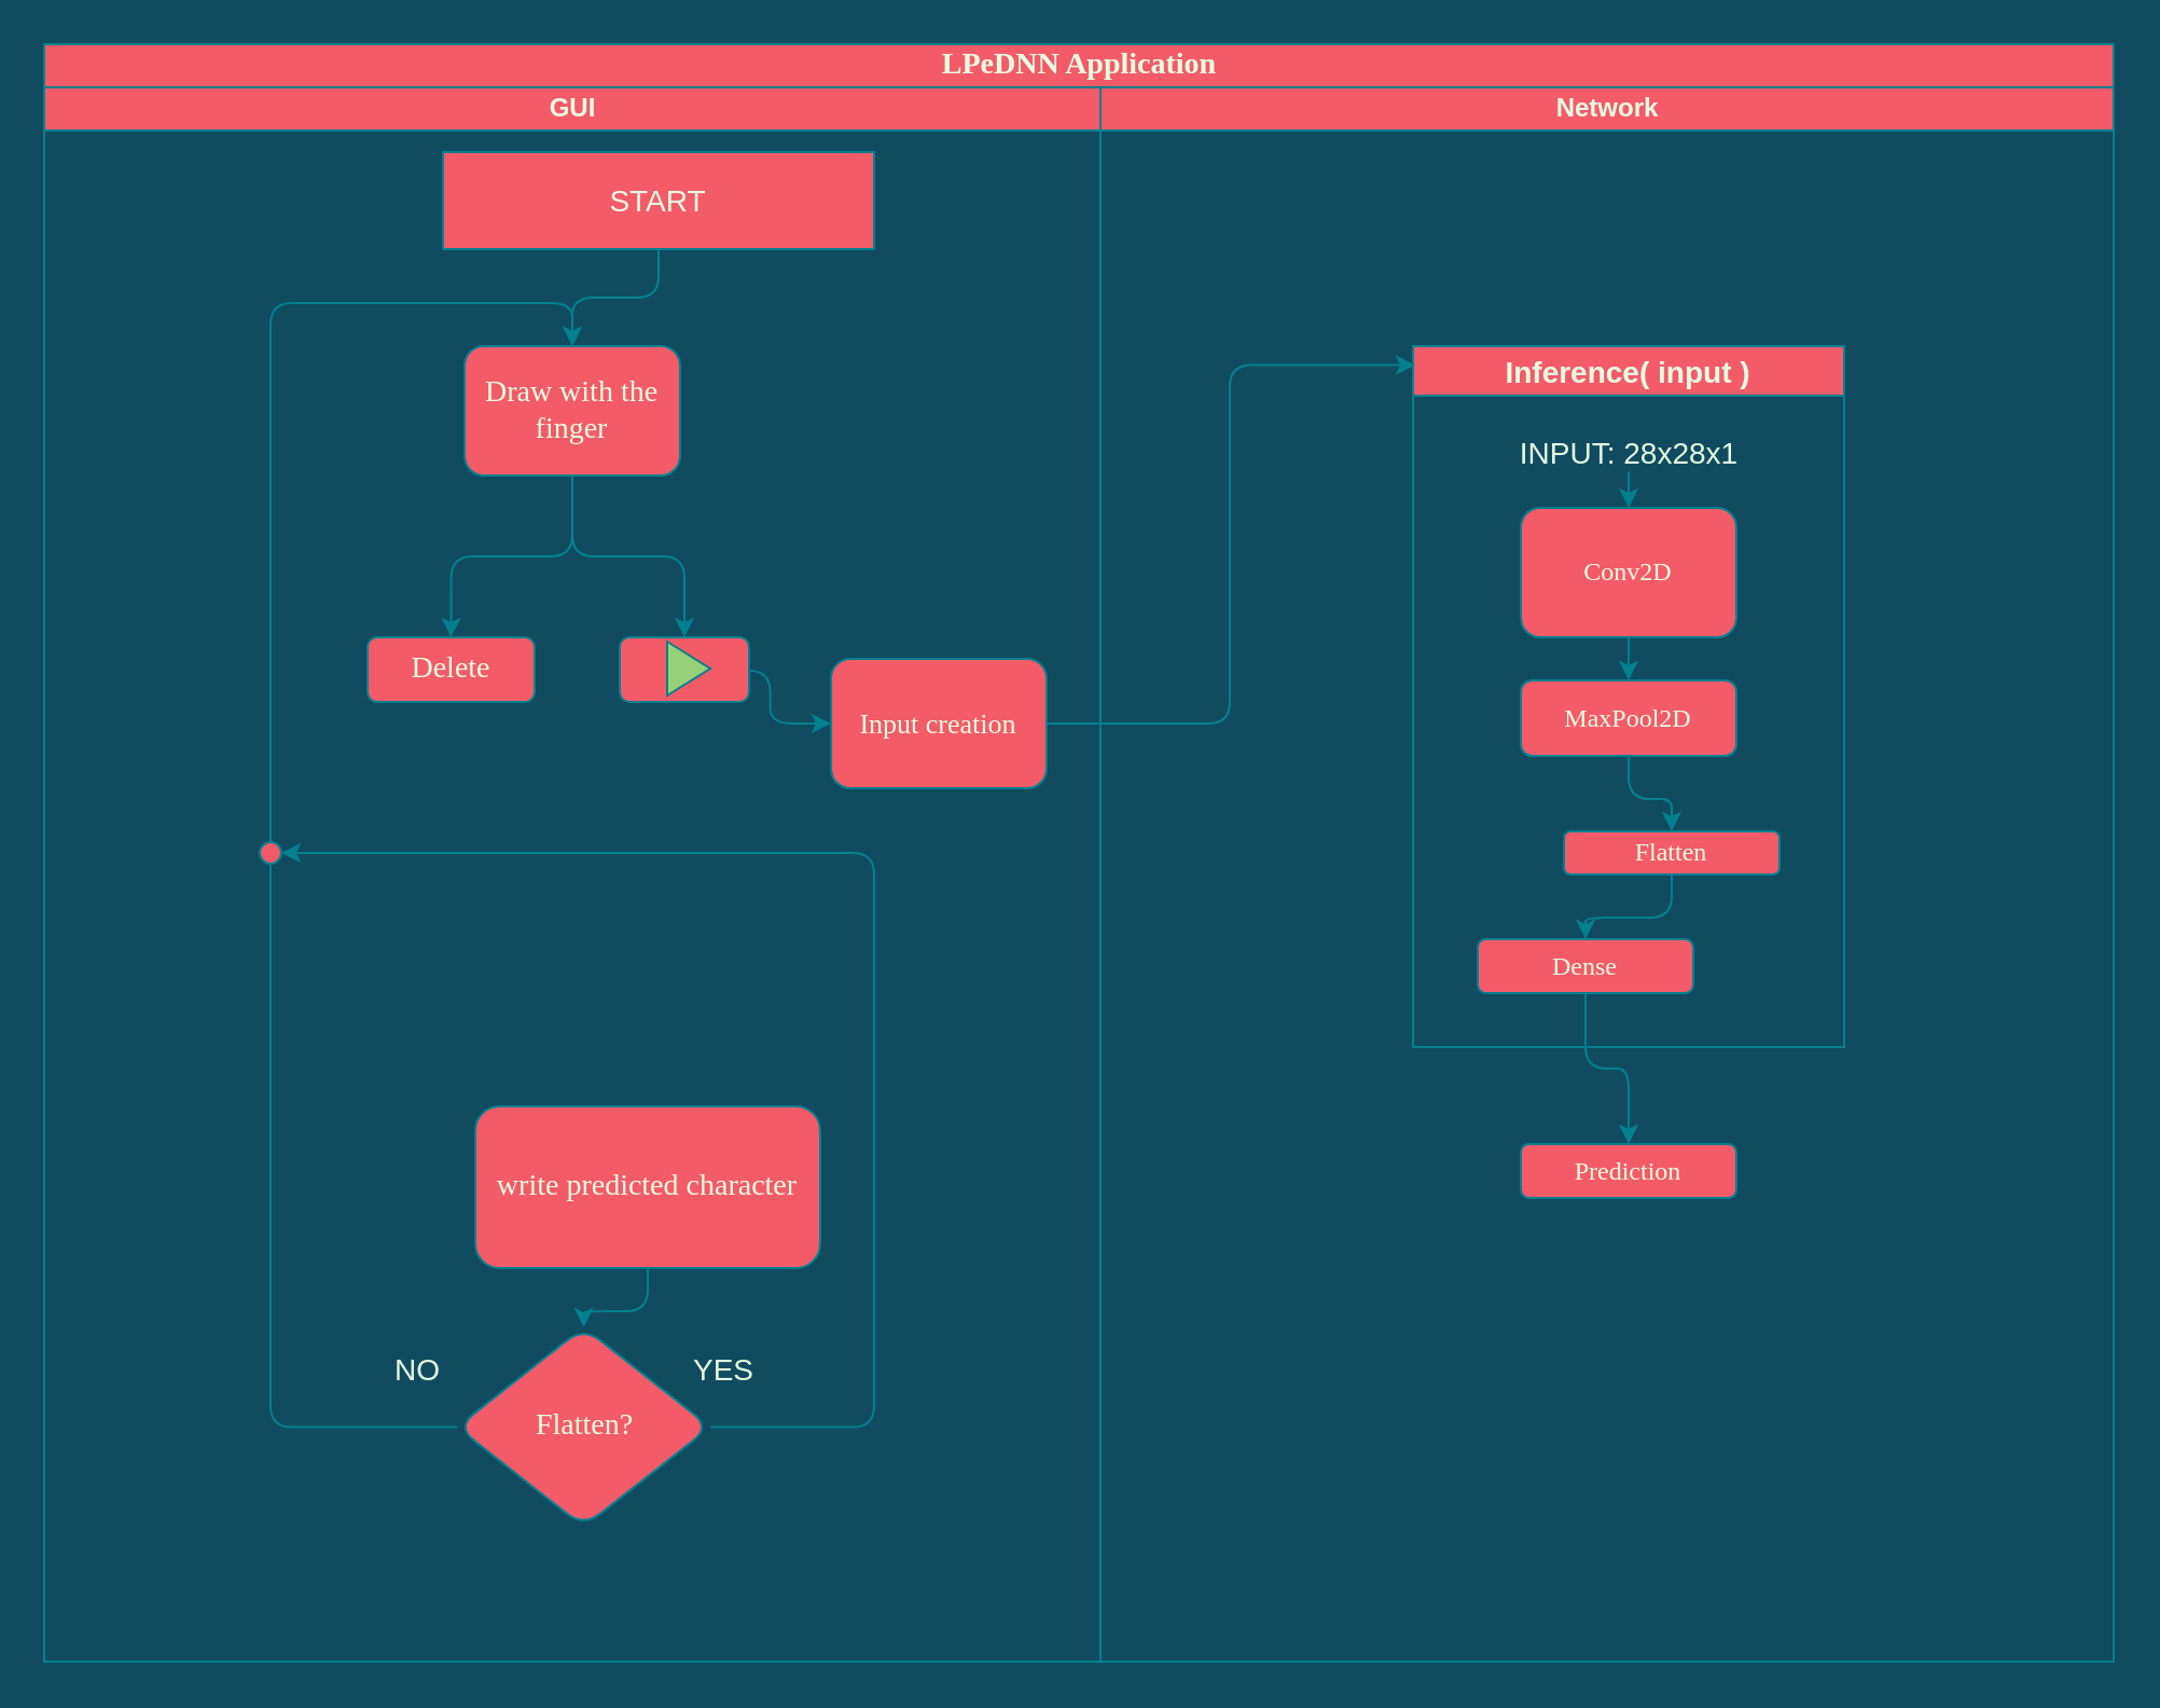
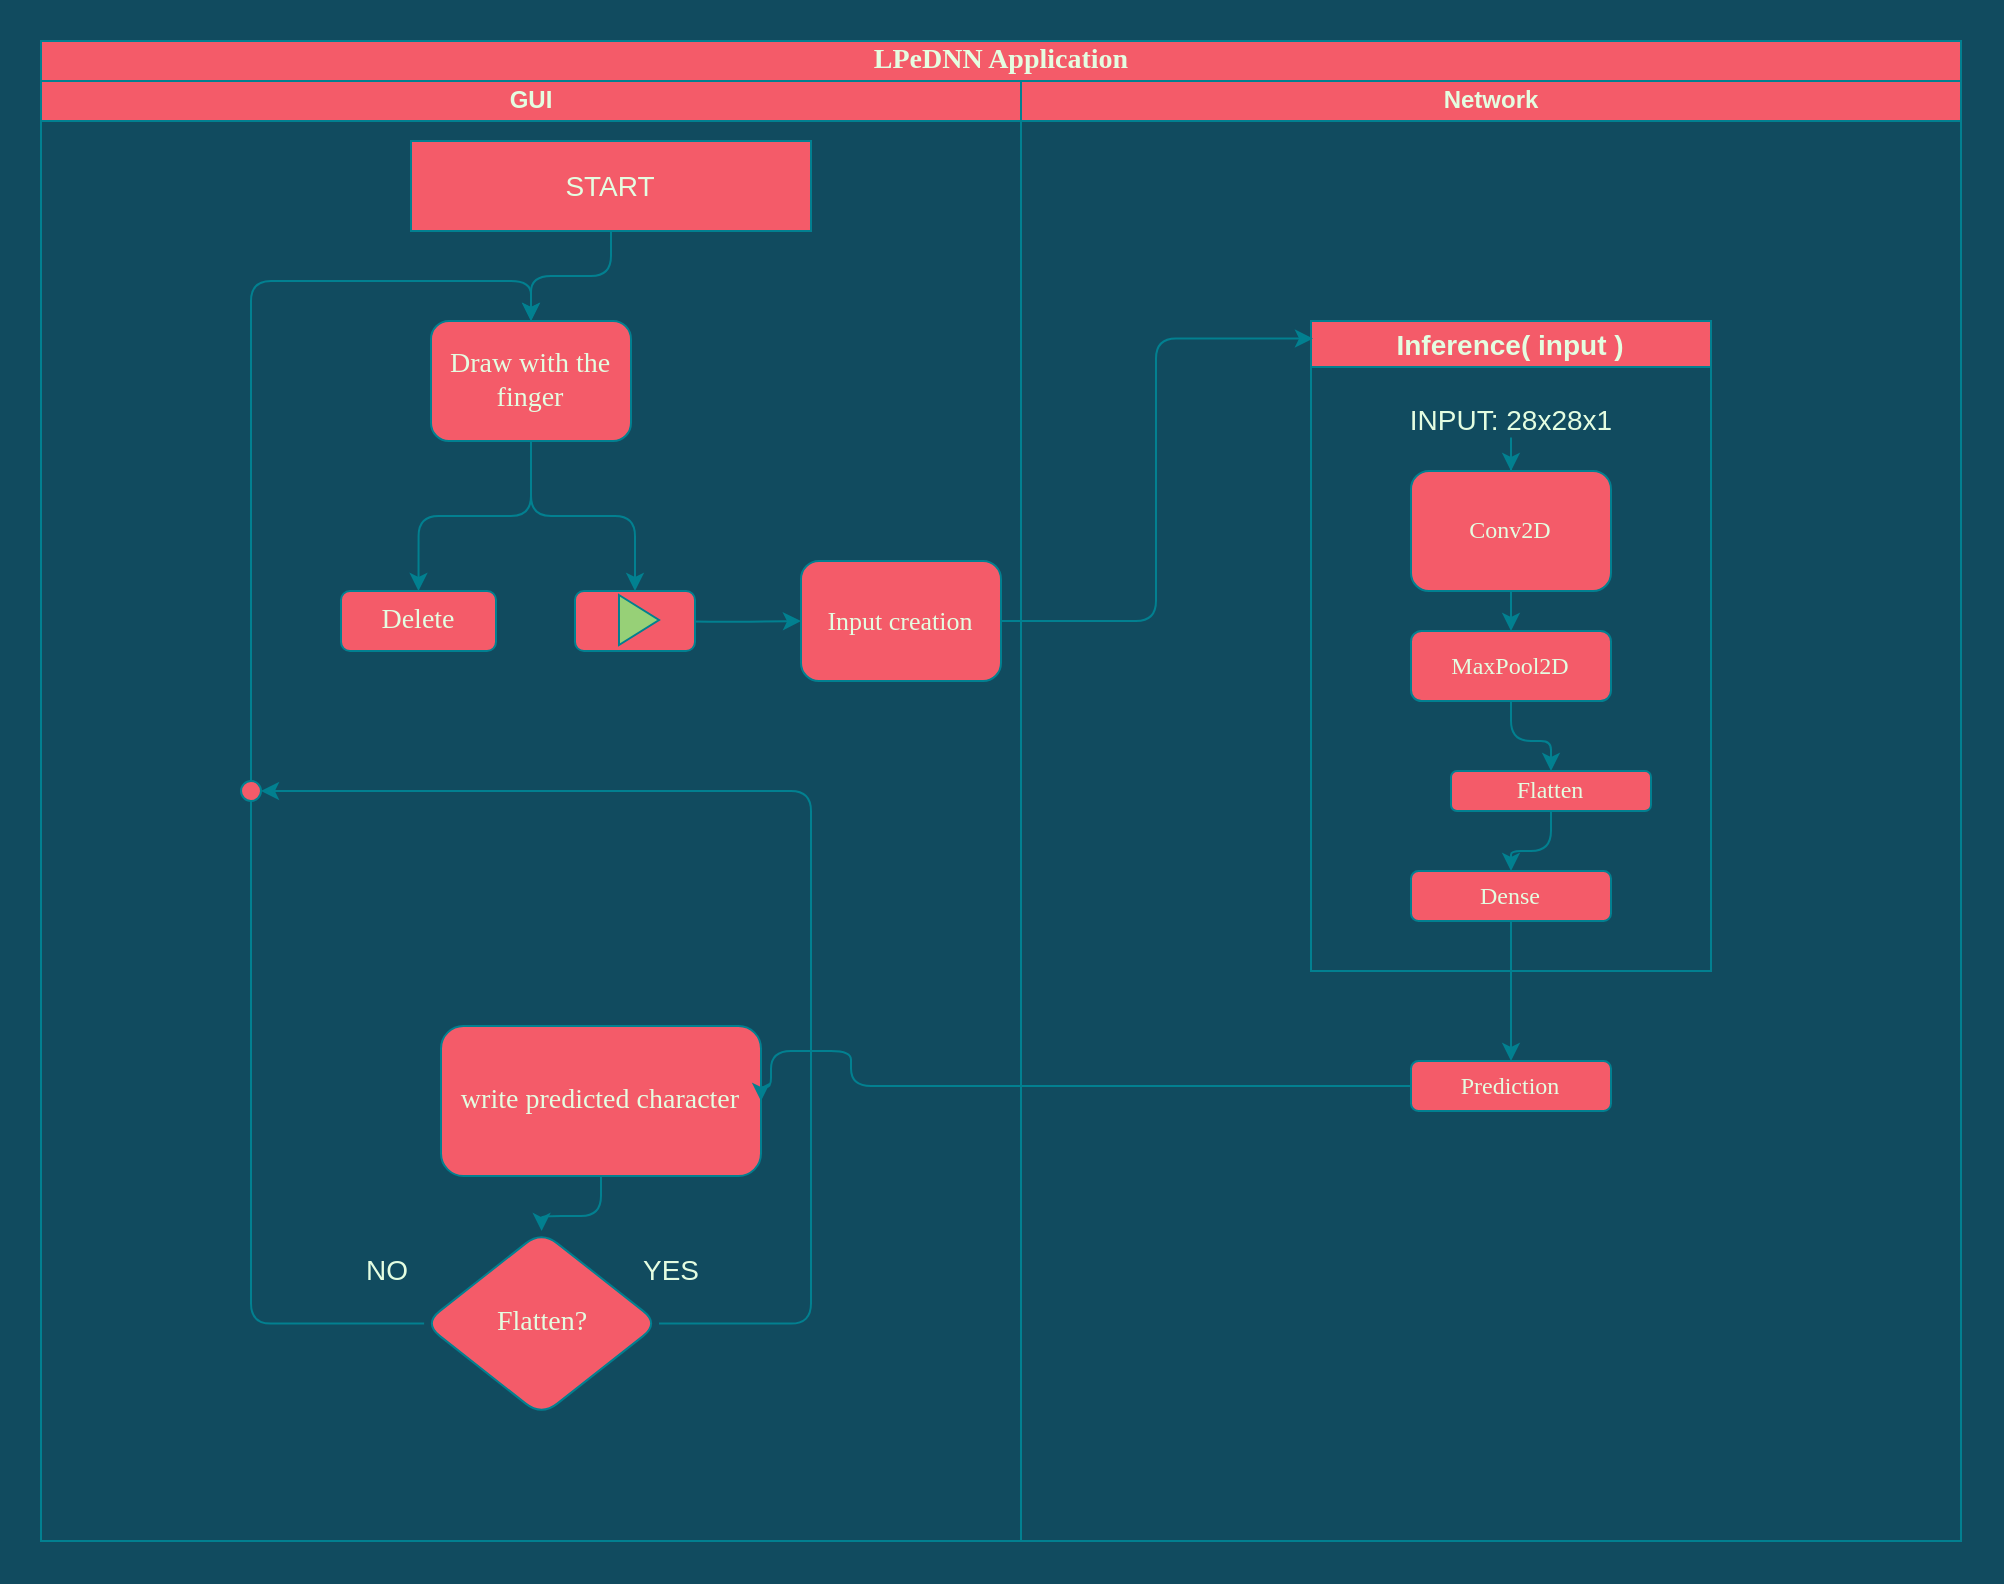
- <mxCell id="7" value="&lt;font style=&quot;font-size: 13px&quot;&gt;Input creation&lt;/font&gt;" style="rounded=1;whiteSpace=wrap;html=1;shadow=0;labelBackgroundColor=none;strokeWidth=1;fontFamily=Verdana;fontSize=8;align=center;fillColor=#F45B69;strokeColor=#028090;fontColor=#E4FDE1;" vertex="1" parent="3"><mxGeometry x="365" y="265" width="100" height="60" as="geometry" /></mxCell>
+ <mxCell id="7" value="&lt;font style=&quot;font-size: 13px&quot;&gt;Input creation&lt;/font&gt;" style="rounded=1;whiteSpace=wrap;html=1;shadow=0;labelBackgroundColor=none;strokeWidth=1;fontFamily=Verdana;fontSize=8;align=center;fillColor=#F45B69;strokeColor=#028090;fontColor=#E4FDE1;" vertex="1" parent="3"><mxGeometry x="380" y="240" width="100" height="60" as="geometry" /></mxCell>
- <mxCell id="33" value="&lt;font style=&quot;font-size: 12px&quot;&gt;Dense&lt;/font&gt;" style="rounded=1;whiteSpace=wrap;html=1;shadow=0;labelBackgroundColor=none;strokeWidth=1;fontFamily=Verdana;fontSize=8;align=center;fillColor=#F45B69;strokeColor=#028090;fontColor=#E4FDE1;" vertex="1" parent="23"><mxGeometry x="30" y="275" width="100" height="25" as="geometry" /></mxCell>
+ <mxCell id="33" value="&lt;font style=&quot;font-size: 12px&quot;&gt;Dense&lt;/font&gt;" style="rounded=1;whiteSpace=wrap;html=1;shadow=0;labelBackgroundColor=none;strokeWidth=1;fontFamily=Verdana;fontSize=8;align=center;fillColor=#F45B69;strokeColor=#028090;fontColor=#E4FDE1;" vertex="1" parent="23"><mxGeometry x="50" y="275" width="100" height="25" as="geometry" /></mxCell>
+ <mxCell id="36" style="edgeStyle=orthogonalEdgeStyle;curved=0;rounded=1;sketch=0;orthogonalLoop=1;jettySize=auto;html=1;fontSize=14;fontColor=#E4FDE1;strokeColor=#028090;fillColor=#F45B69;entryX=1;entryY=0.5;entryDx=0;entryDy=0;" edge="1" parent="1" source="34" target="9"><mxGeometry relative="1" as="geometry"><mxPoint x="485" y="542.5" as="targetPoint" /><Array as="points"><mxPoint x="425" y="543" /><mxPoint x="425" y="525" /><mxPoint x="385" y="525" /><mxPoint x="385" y="543" /></Array></mxGeometry></mxCell>
